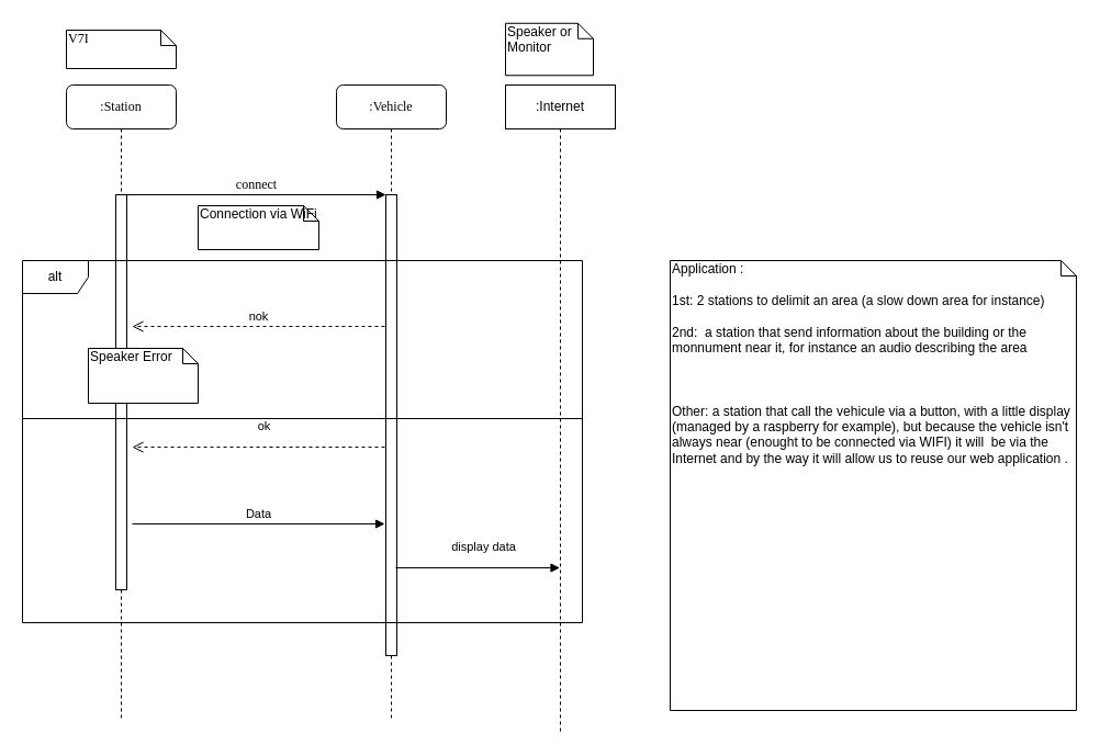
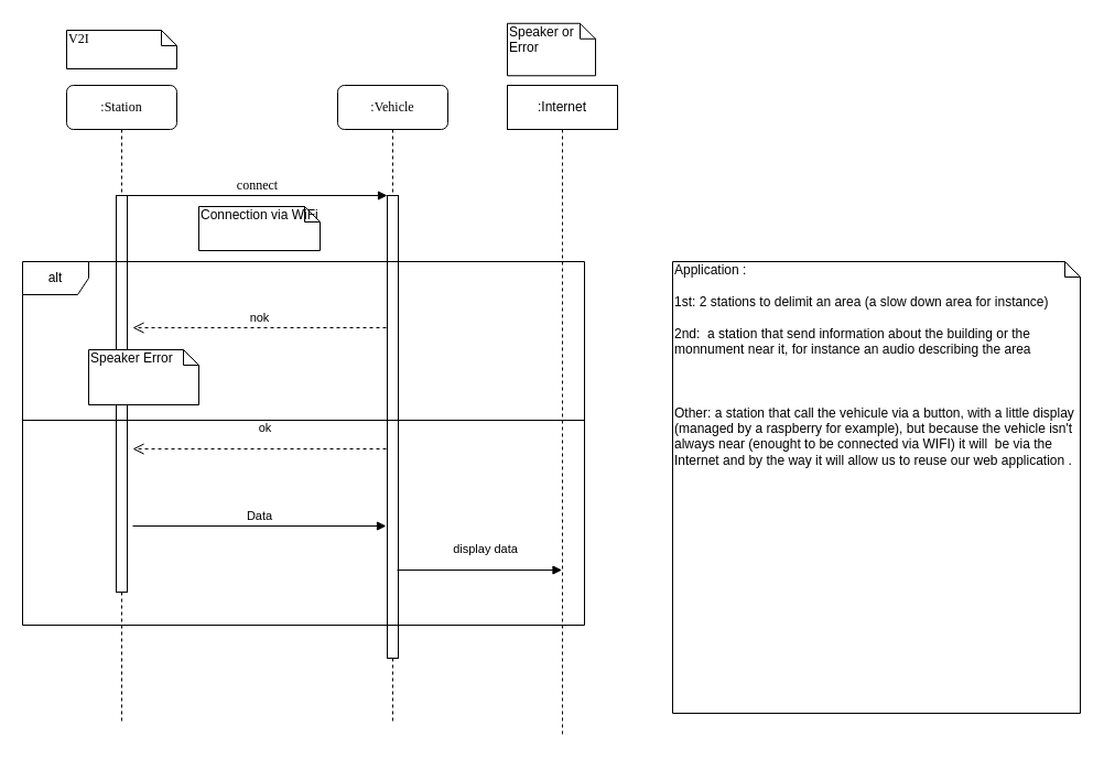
- <mxCell id="7" value="V7I" style="shape=note;whiteSpace=wrap;html=1;size=14;verticalAlign=top;align=left;spacingTop=-6;rounded=0;shadow=0;comic=0;labelBackgroundColor=none;strokeWidth=1;fontFamily=Verdana;fontSize=12" parent="1" vertex="1"><mxGeometry x="60" y="27" width="100" height="35" as="geometry" /></mxCell>
+ <mxCell id="7" value="V2I" style="shape=note;whiteSpace=wrap;html=1;size=14;verticalAlign=top;align=left;spacingTop=-6;rounded=0;shadow=0;comic=0;labelBackgroundColor=none;strokeWidth=1;fontFamily=Verdana;fontSize=12" parent="1" vertex="1"><mxGeometry x="60" y="27" width="100" height="35" as="geometry" /></mxCell>
- <mxCell id="15" value="Speaker or Monitor" style="shape=note;whiteSpace=wrap;html=1;size=14;verticalAlign=top;align=left;spacingTop=-6;" vertex="1" parent="1"><mxGeometry x="460" y="20.75" width="80" height="47.5" as="geometry" /></mxCell>
+ <mxCell id="15" value="Speaker or Error" style="shape=note;whiteSpace=wrap;html=1;size=14;verticalAlign=top;align=left;spacingTop=-6;" vertex="1" parent="1"><mxGeometry x="460" y="20.75" width="80" height="47.5" as="geometry" /></mxCell>
